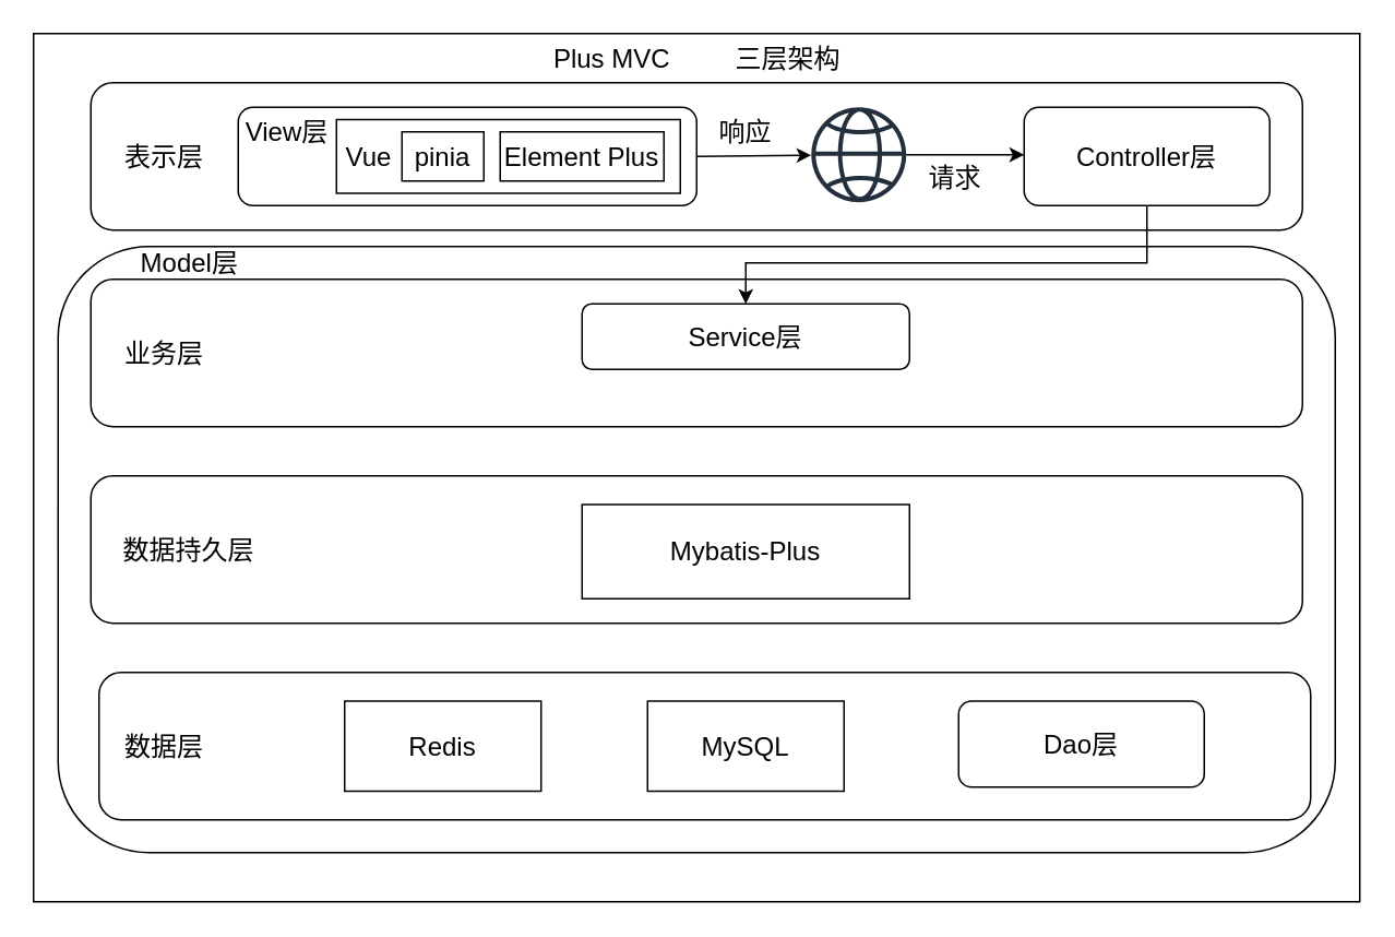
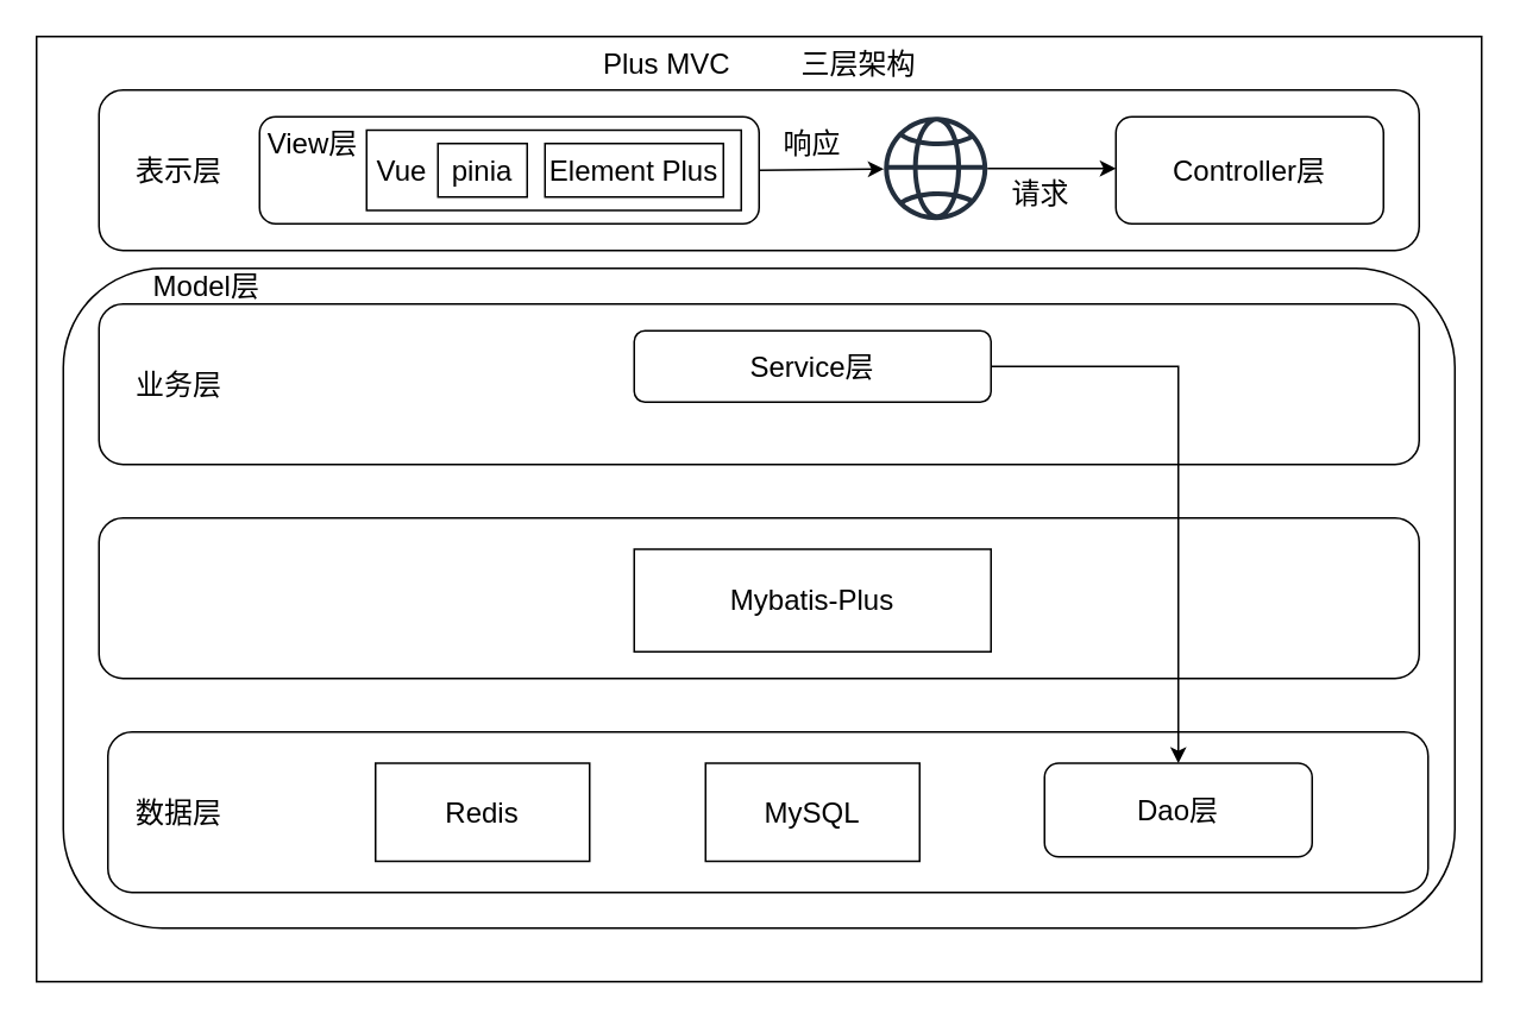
- <mxCell id="30" style="edgeStyle=orthogonalEdgeStyle;rounded=0;orthogonalLoop=1;jettySize=auto;html=1;entryX=0.5;entryY=0;entryDx=0;entryDy=0;" edge="1" parent="1" source="7" target="25"><mxGeometry relative="1" as="geometry"><Array as="points"><mxPoint x="700" y="160" /><mxPoint x="455" y="160" /></Array></mxGeometry></mxCell>
+ <mxCell id="24" style="edgeStyle=orthogonalEdgeStyle;rounded=0;orthogonalLoop=1;jettySize=auto;html=1;" edge="1" parent="1" source="25" target="29"><mxGeometry relative="1" as="geometry" /></mxCell>
- <mxCell id="21" value="&lt;font style=&quot;font-size: 16px;&quot;&gt;数据持久层&lt;/font&gt;" style="text;html=1;align=center;verticalAlign=middle;whiteSpace=wrap;rounded=0;" vertex="1" parent="1"><mxGeometry x="55" y="315" width="120" height="40" as="geometry" /></mxCell>
